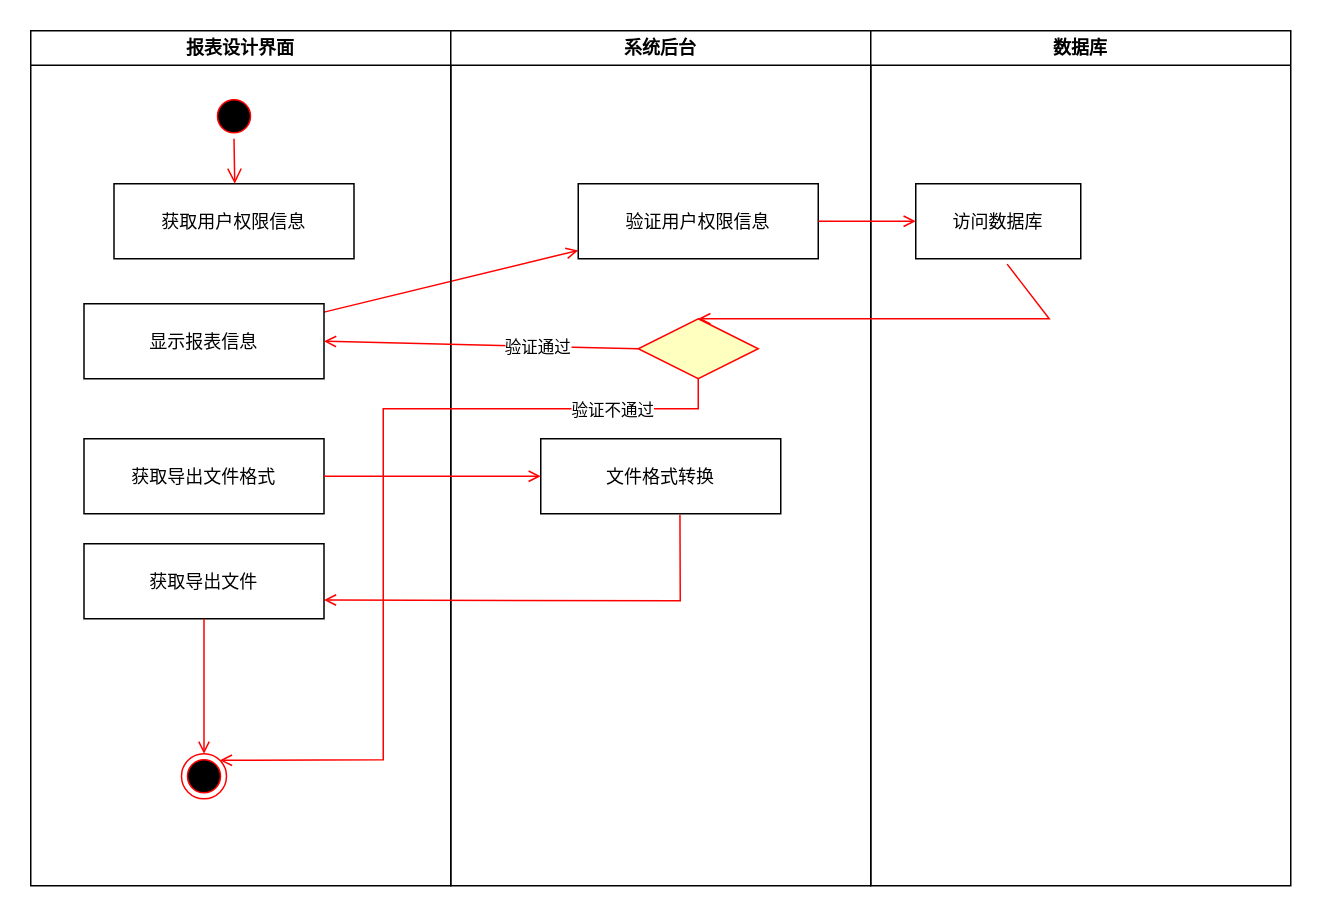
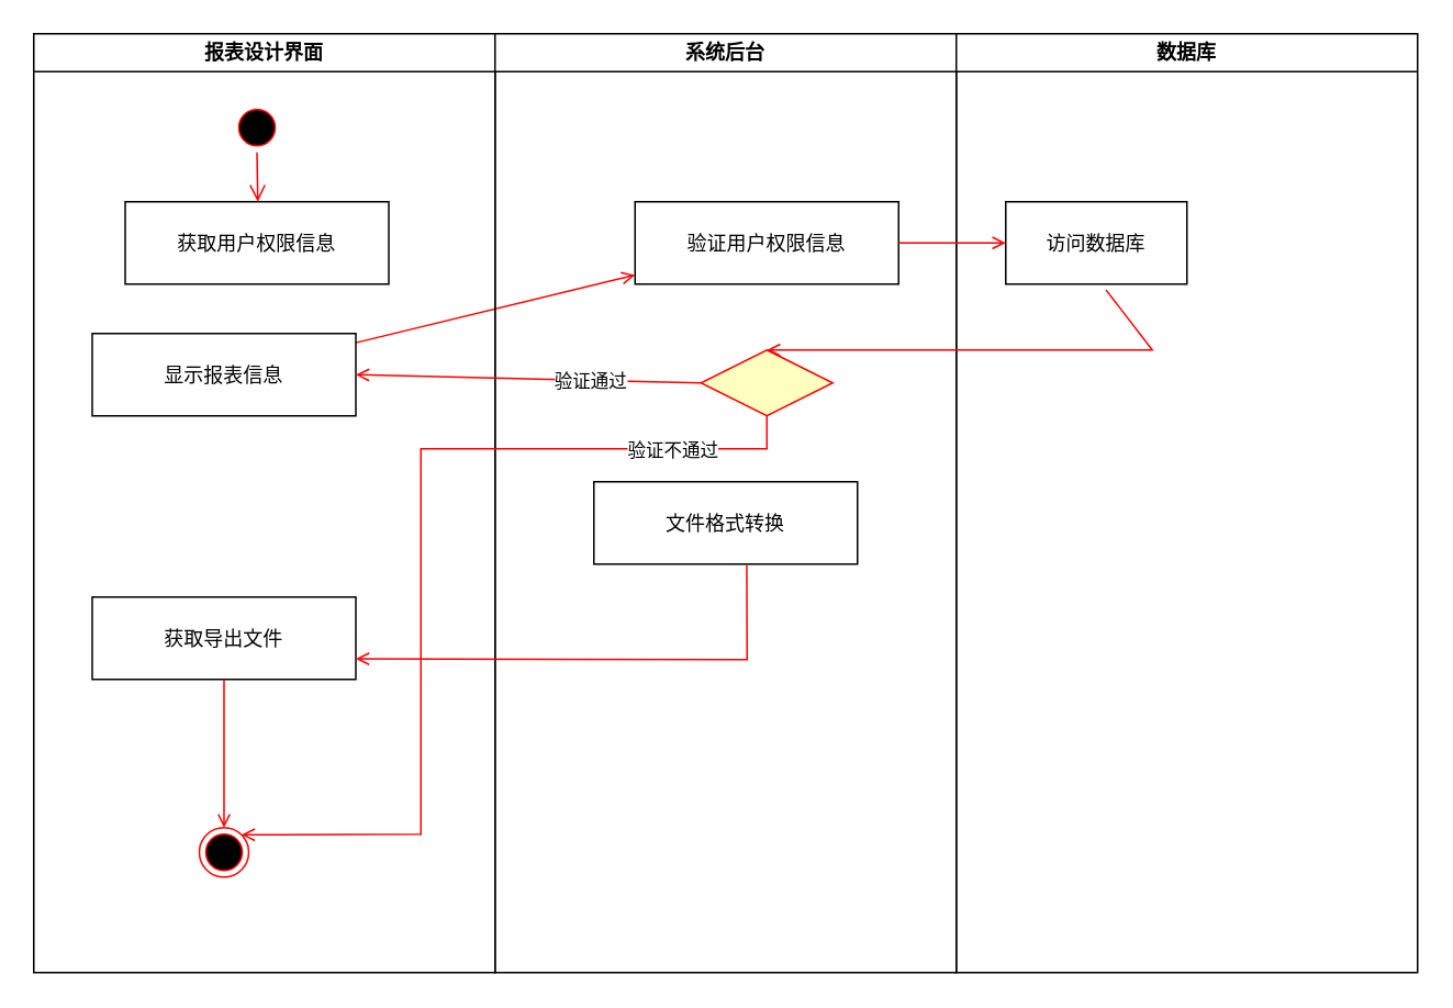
- <mxCell id="9" value="获取导出文件格式" style="" vertex="1" parent="2"><mxGeometry x="35.5" y="272" width="160" height="50" as="geometry" /></mxCell>
- <mxCell id="24" value="" style="endArrow=open;strokeColor=#FF0000;endFill=1;rounded=0;exitX=1;exitY=0.5;exitDx=0;exitDy=0;entryX=0;entryY=0.5;entryDx=0;entryDy=0;" edge="1" parent="1" source="9" target="15"><mxGeometry relative="1" as="geometry"><mxPoint x="245.5" y="157" as="sourcePoint" /><mxPoint x="395" y="157" as="targetPoint" /><Array as="points"><mxPoint x="295" y="317" /></Array></mxGeometry></mxCell>
